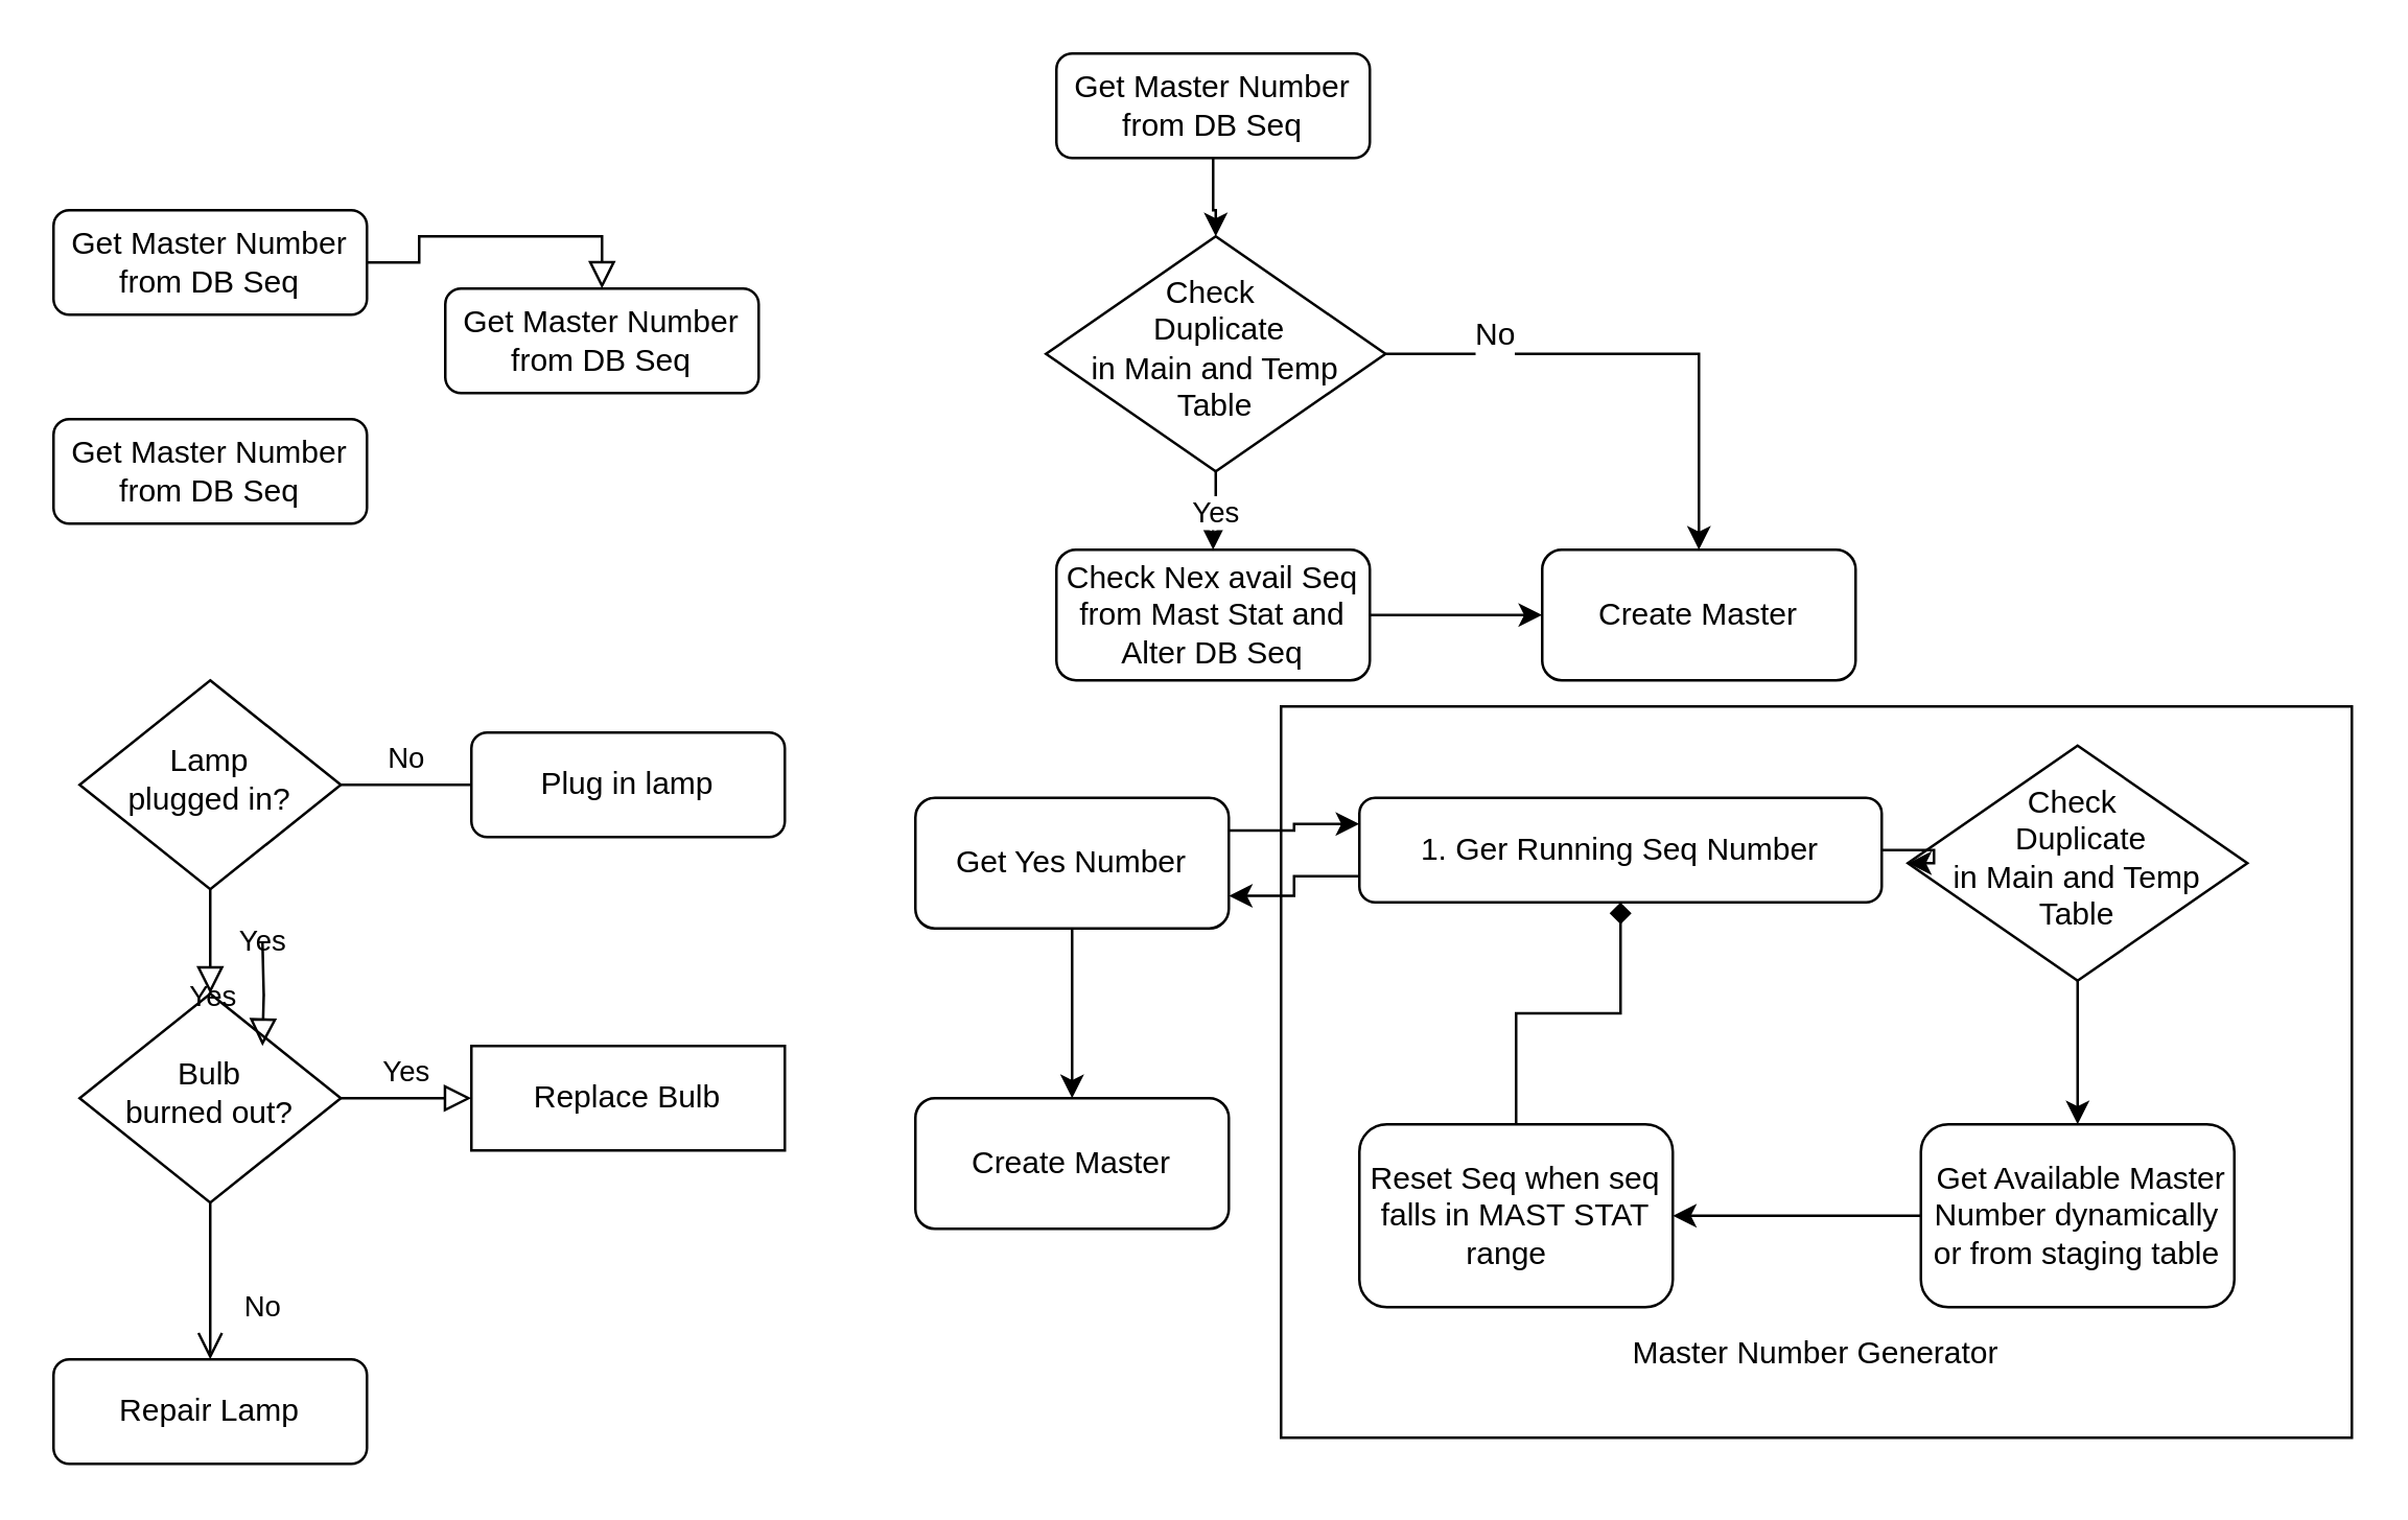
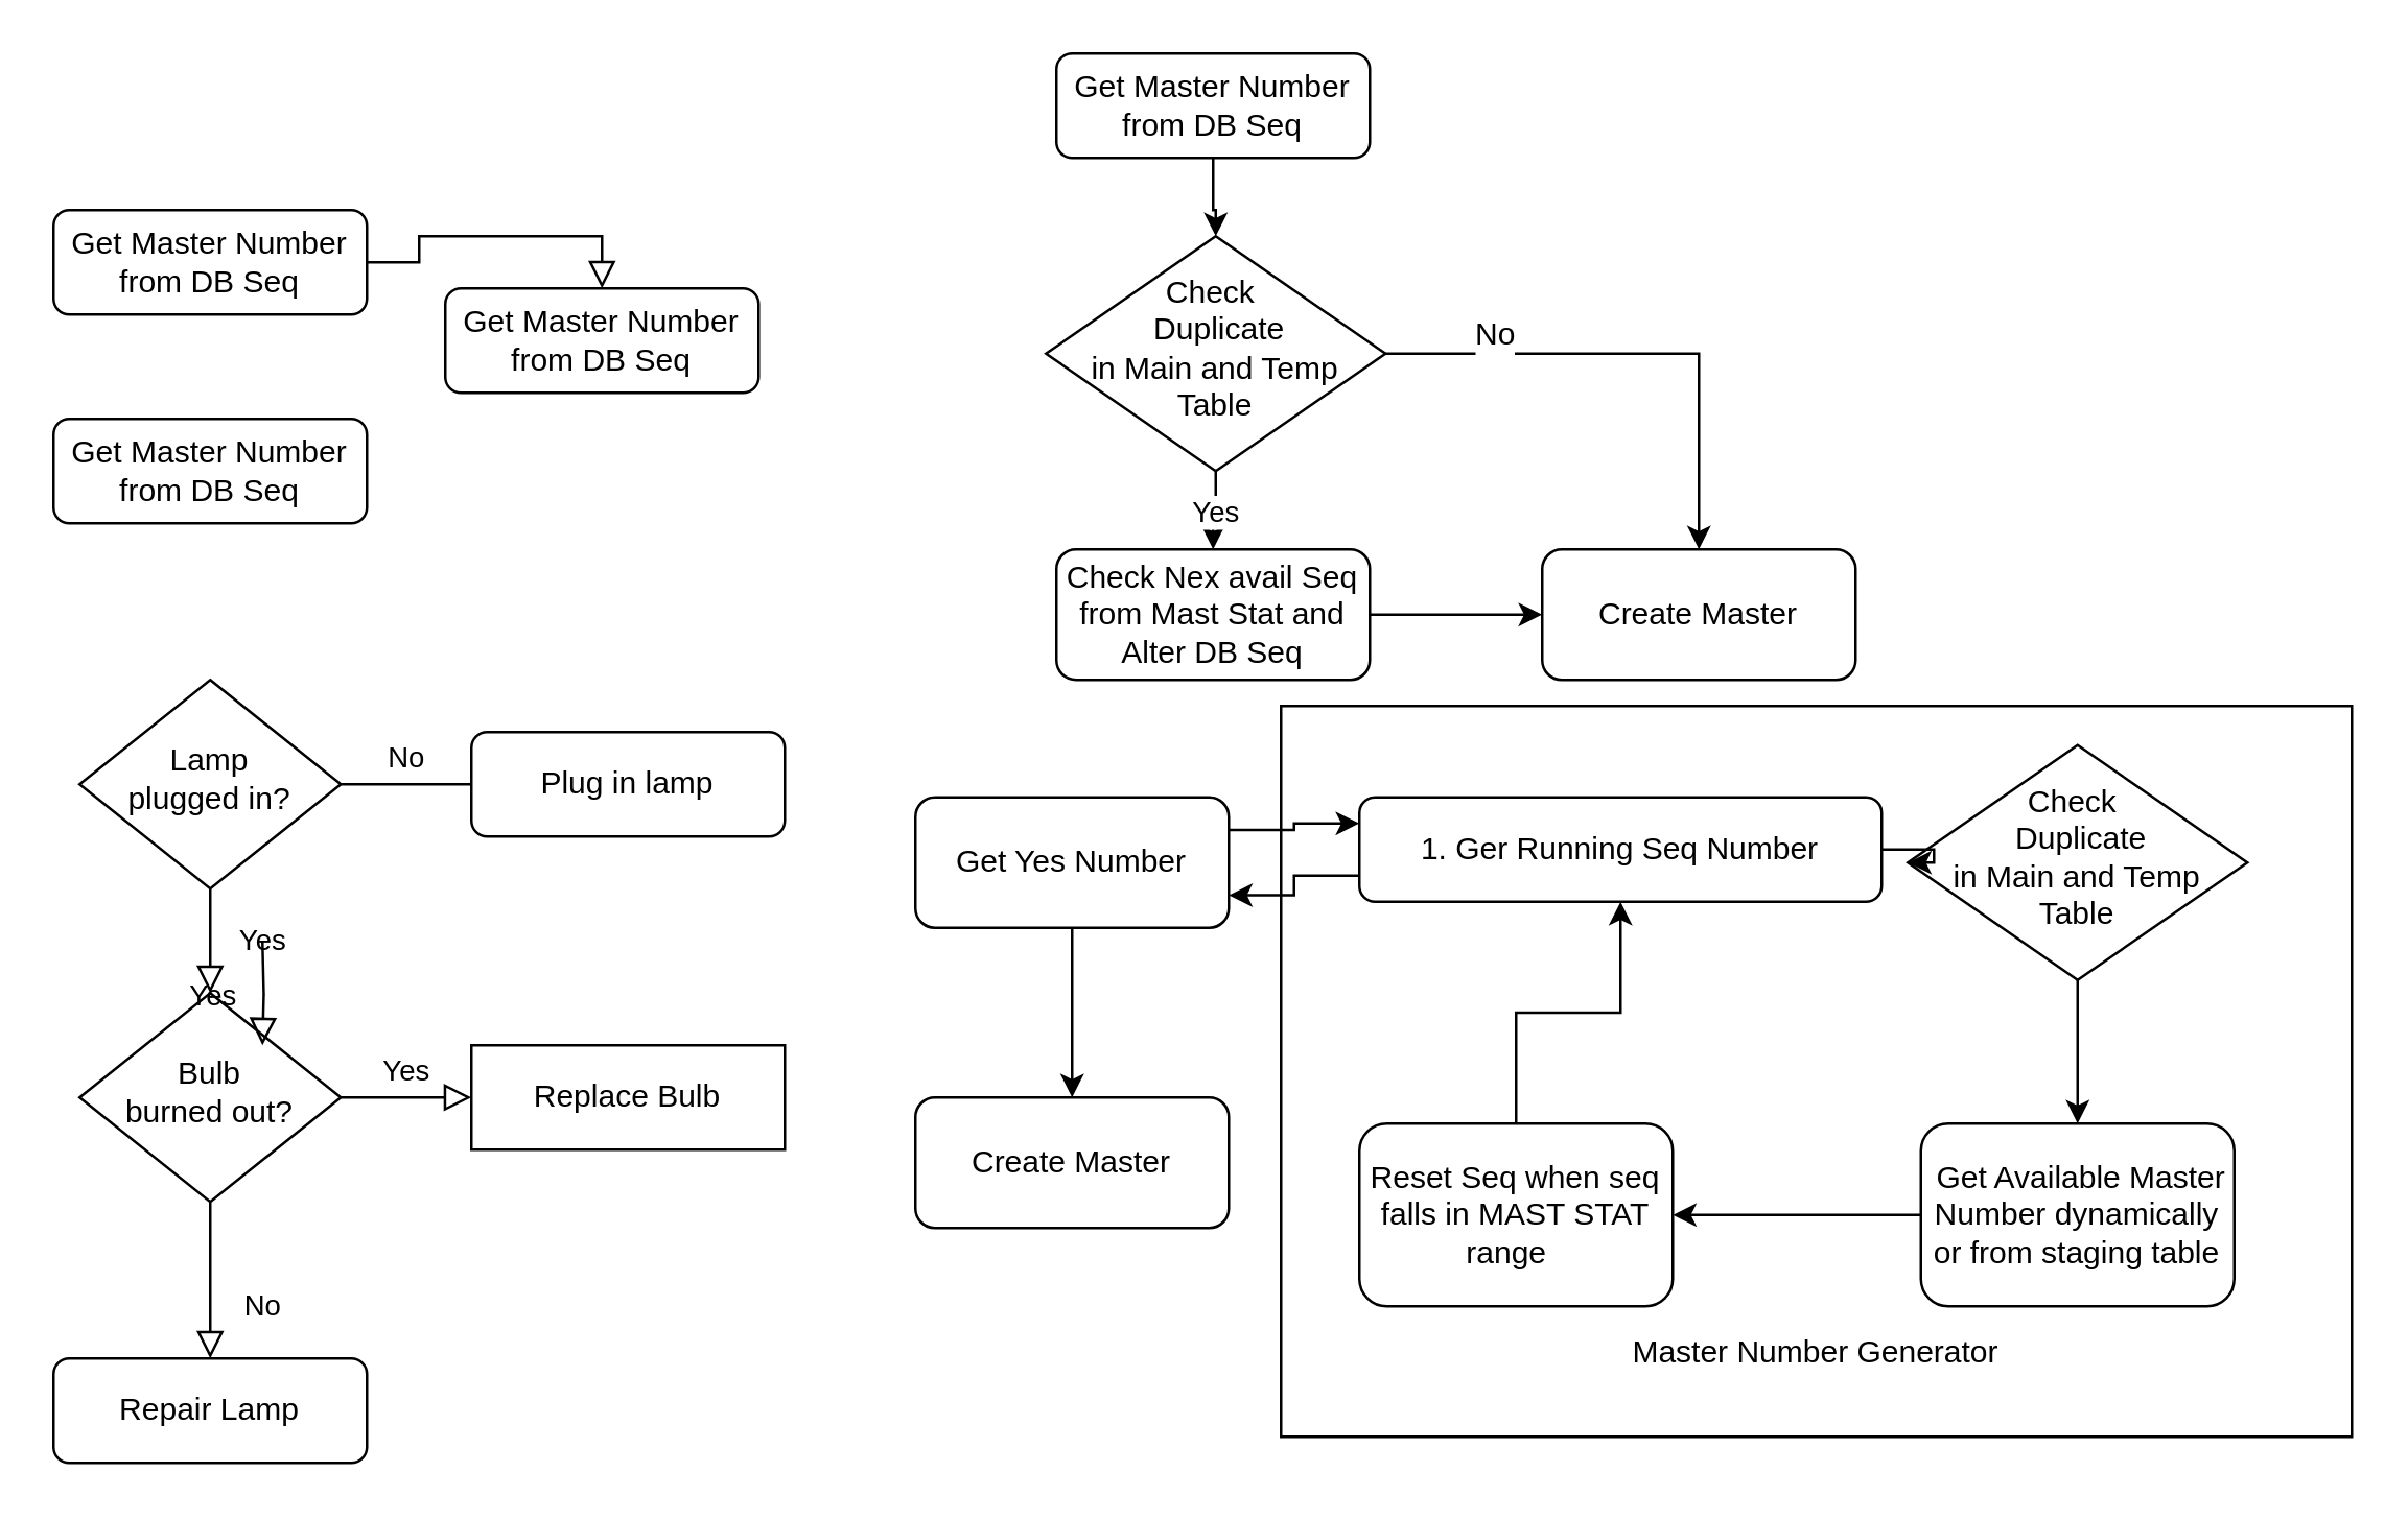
- <mxCell id="33" style="edgeStyle=orthogonalEdgeStyle;rounded=0;orthogonalLoop=1;jettySize=auto;html=1;entryX=0.5;entryY=1;entryDx=0;entryDy=0;endArrow=diamond;" parent="1" source="34" target="38" edge="1"><mxGeometry relative="1" as="geometry" /></mxCell>
+ <mxCell id="33" style="edgeStyle=orthogonalEdgeStyle;rounded=0;orthogonalLoop=1;jettySize=auto;html=1;entryX=0.5;entryY=1;entryDx=0;entryDy=0;" parent="1" source="34" target="38" edge="1"><mxGeometry relative="1" as="geometry" /></mxCell>
- <mxCell id="9" value="No" style="rounded=0;html=1;jettySize=auto;orthogonalLoop=1;fontSize=11;endArrow=open;endFill=0;endSize=8;strokeWidth=1;shadow=0;labelBackgroundColor=none;edgeStyle=orthogonalEdgeStyle;" parent="1" source="11" target="12" edge="1"><mxGeometry x="0.333" y="20" relative="1" as="geometry"><mxPoint as="offset" /></mxGeometry></mxCell>
+ <mxCell id="9" value="No" style="rounded=0;html=1;jettySize=auto;orthogonalLoop=1;fontSize=11;endArrow=block;endFill=0;endSize=8;strokeWidth=1;shadow=0;labelBackgroundColor=none;edgeStyle=orthogonalEdgeStyle;" parent="1" source="11" target="12" edge="1"><mxGeometry x="0.333" y="20" relative="1" as="geometry"><mxPoint as="offset" /></mxGeometry></mxCell>
